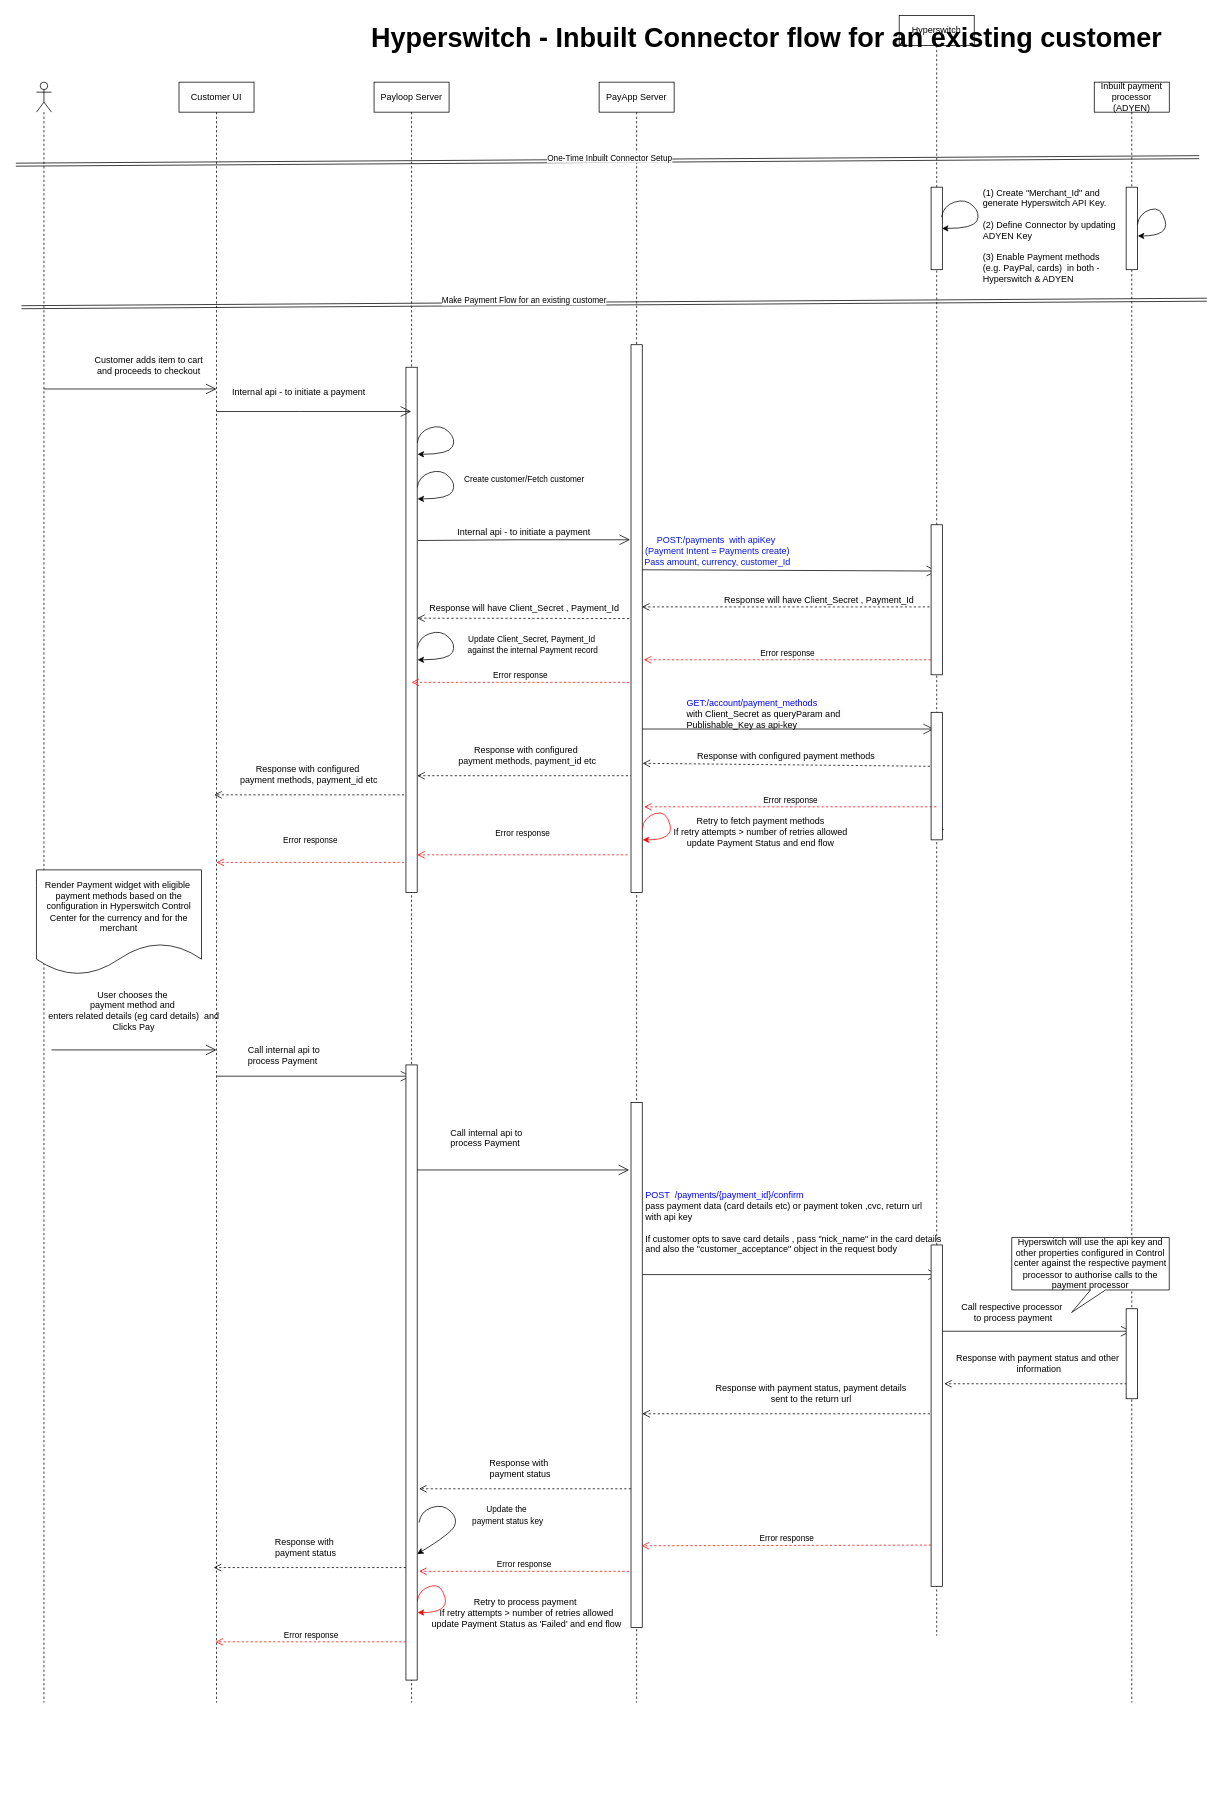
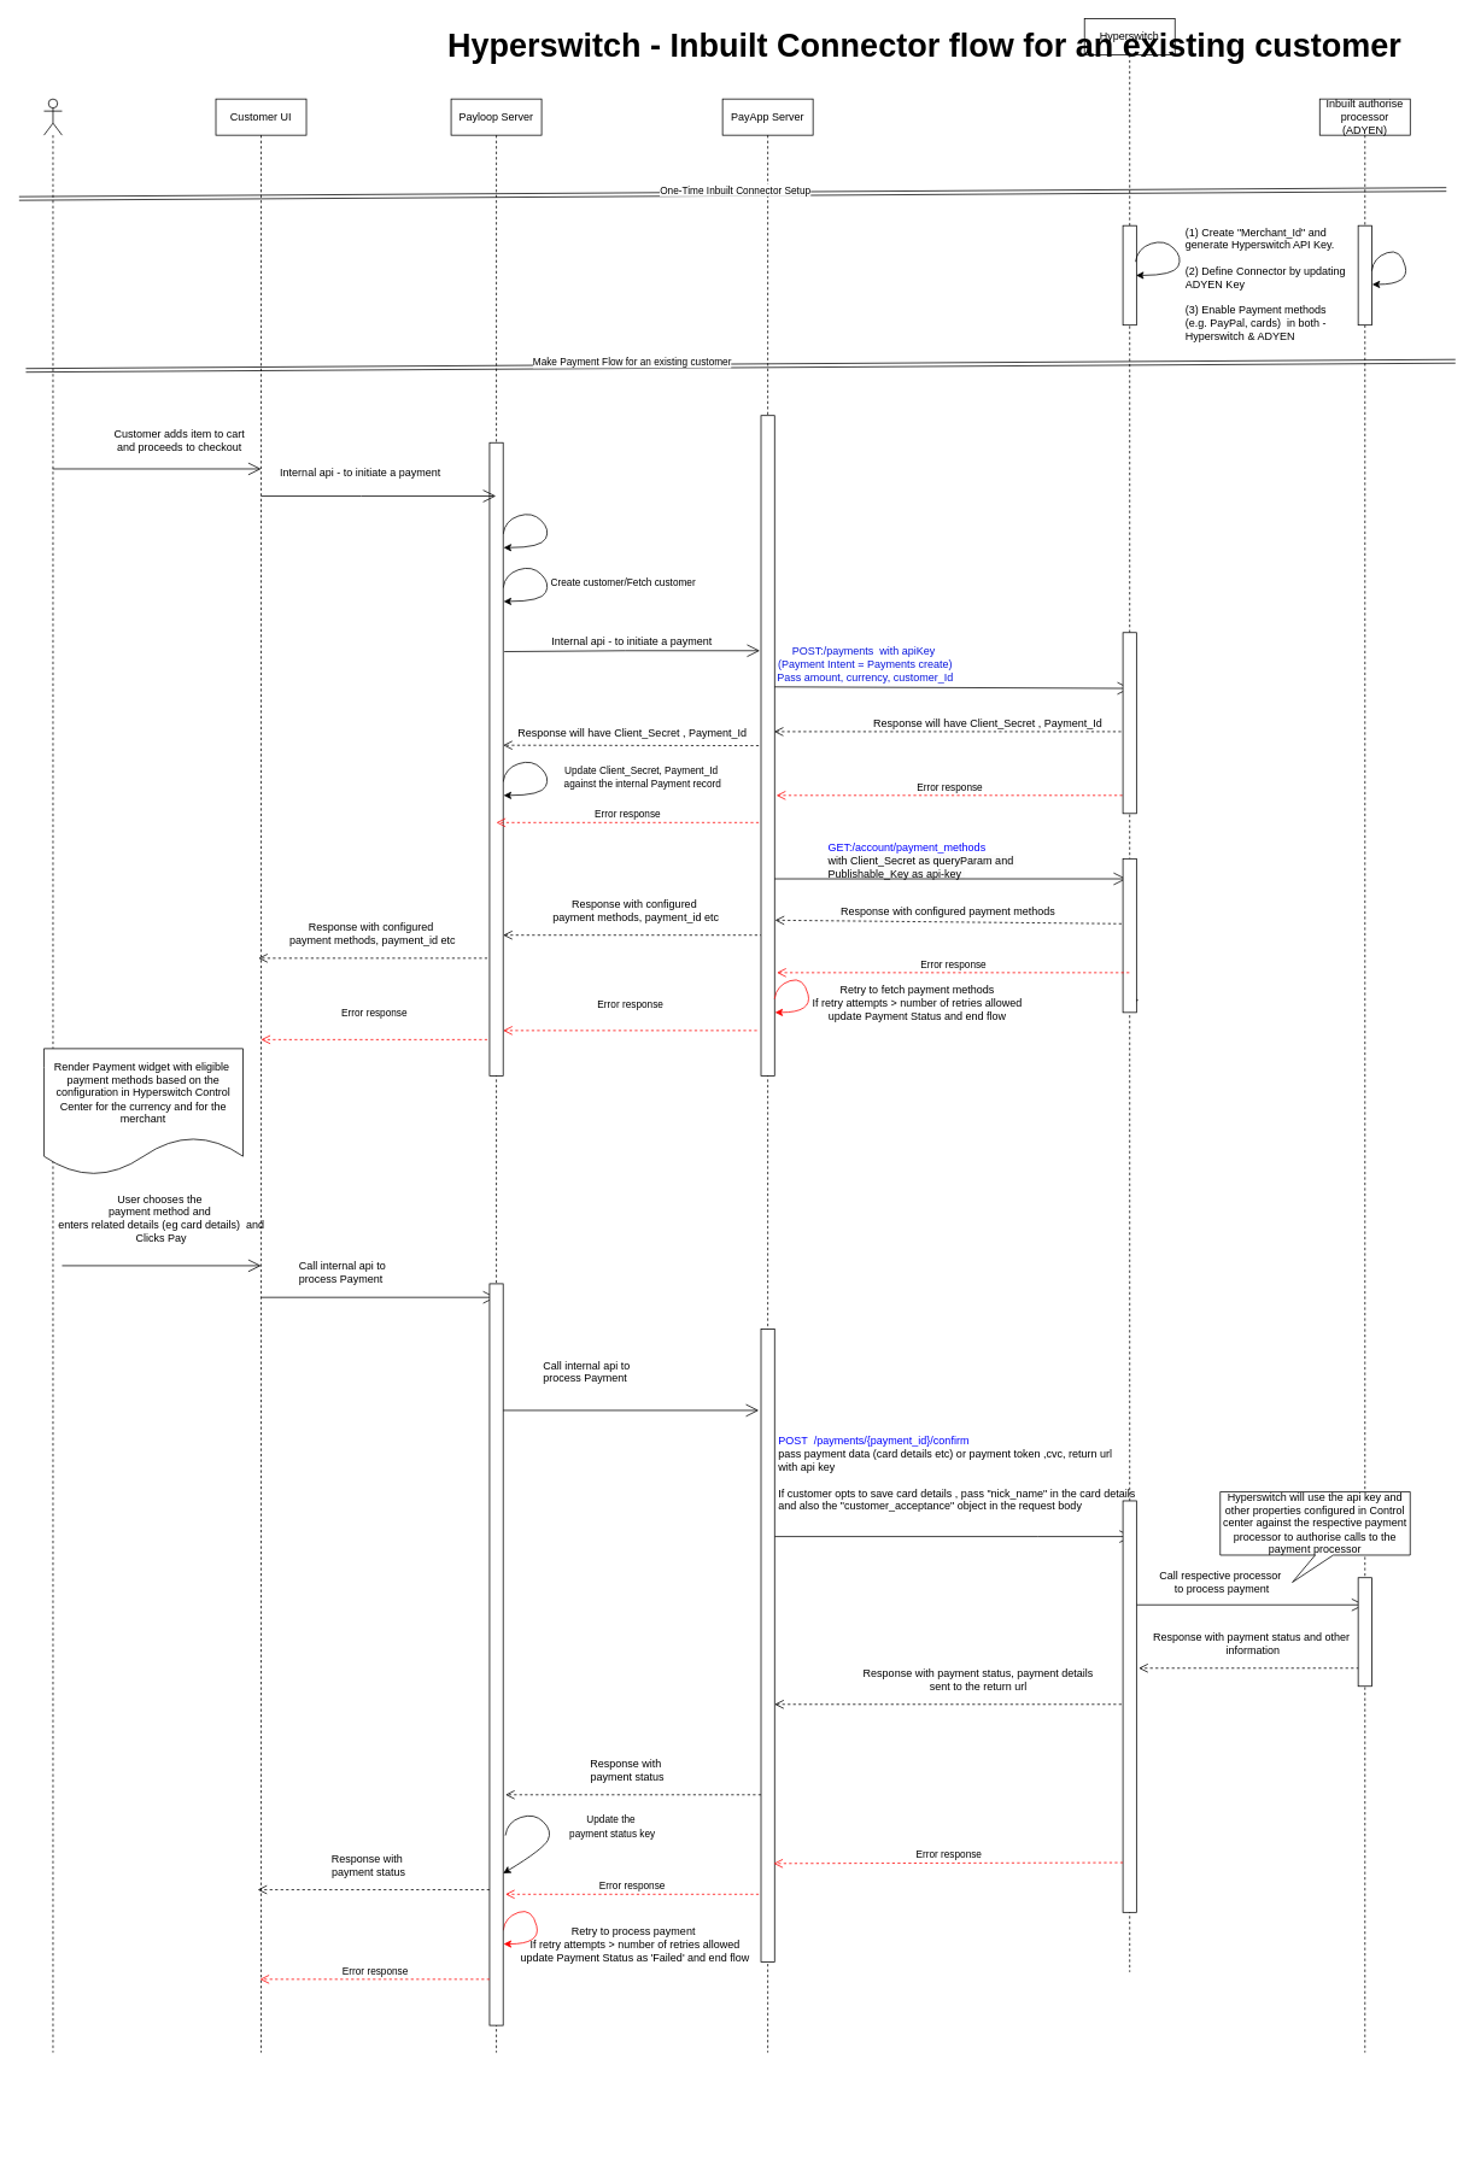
- <mxCell id="5" value="Inbuilt payment processor (ADYEN)" style="shape=umlLifeline;perimeter=lifelinePerimeter;whiteSpace=wrap;html=1;container=1;dropTarget=0;collapsible=0;recursiveResize=0;outlineConnect=0;portConstraint=eastwest;newEdgeStyle={&quot;curved&quot;:0,&quot;rounded&quot;:0};" parent="1" vertex="1"><mxGeometry x="1458" y="109" width="100" height="2160" as="geometry" /></mxCell>
+ <mxCell id="5" value="Inbuilt authorise processor (ADYEN)" style="shape=umlLifeline;perimeter=lifelinePerimeter;whiteSpace=wrap;html=1;container=1;dropTarget=0;collapsible=0;recursiveResize=0;outlineConnect=0;portConstraint=eastwest;newEdgeStyle={&quot;curved&quot;:0,&quot;rounded&quot;:0};" parent="1" vertex="1"><mxGeometry x="1458" y="109" width="100" height="2160" as="geometry" /></mxCell>
- <mxCell id="56" value="&lt;div&gt;&lt;span style=&quot;font-size: 11px; background-color: rgb(255, 255, 255);&quot;&gt;Create customer/Fetch customer&lt;/span&gt;&lt;/div&gt;" style="text;html=1;align=center;verticalAlign=middle;resizable=0;points=[];autosize=1;strokeColor=none;fillColor=none;" parent="1" vertex="1"><mxGeometry x="608" y="624" width="180" height="30" as="geometry" /></mxCell>
+ <mxCell id="56" value="&lt;div&gt;&lt;span style=&quot;font-size: 11px; background-color: rgb(255, 255, 255);&quot;&gt;Create customer/Fetch customer&lt;/span&gt;&lt;/div&gt;" style="text;html=1;align=center;verticalAlign=middle;resizable=0;points=[];autosize=1;strokeColor=none;fillColor=none;" parent="1" vertex="1"><mxGeometry x="598" y="629" width="180" height="30" as="geometry" /></mxCell>
